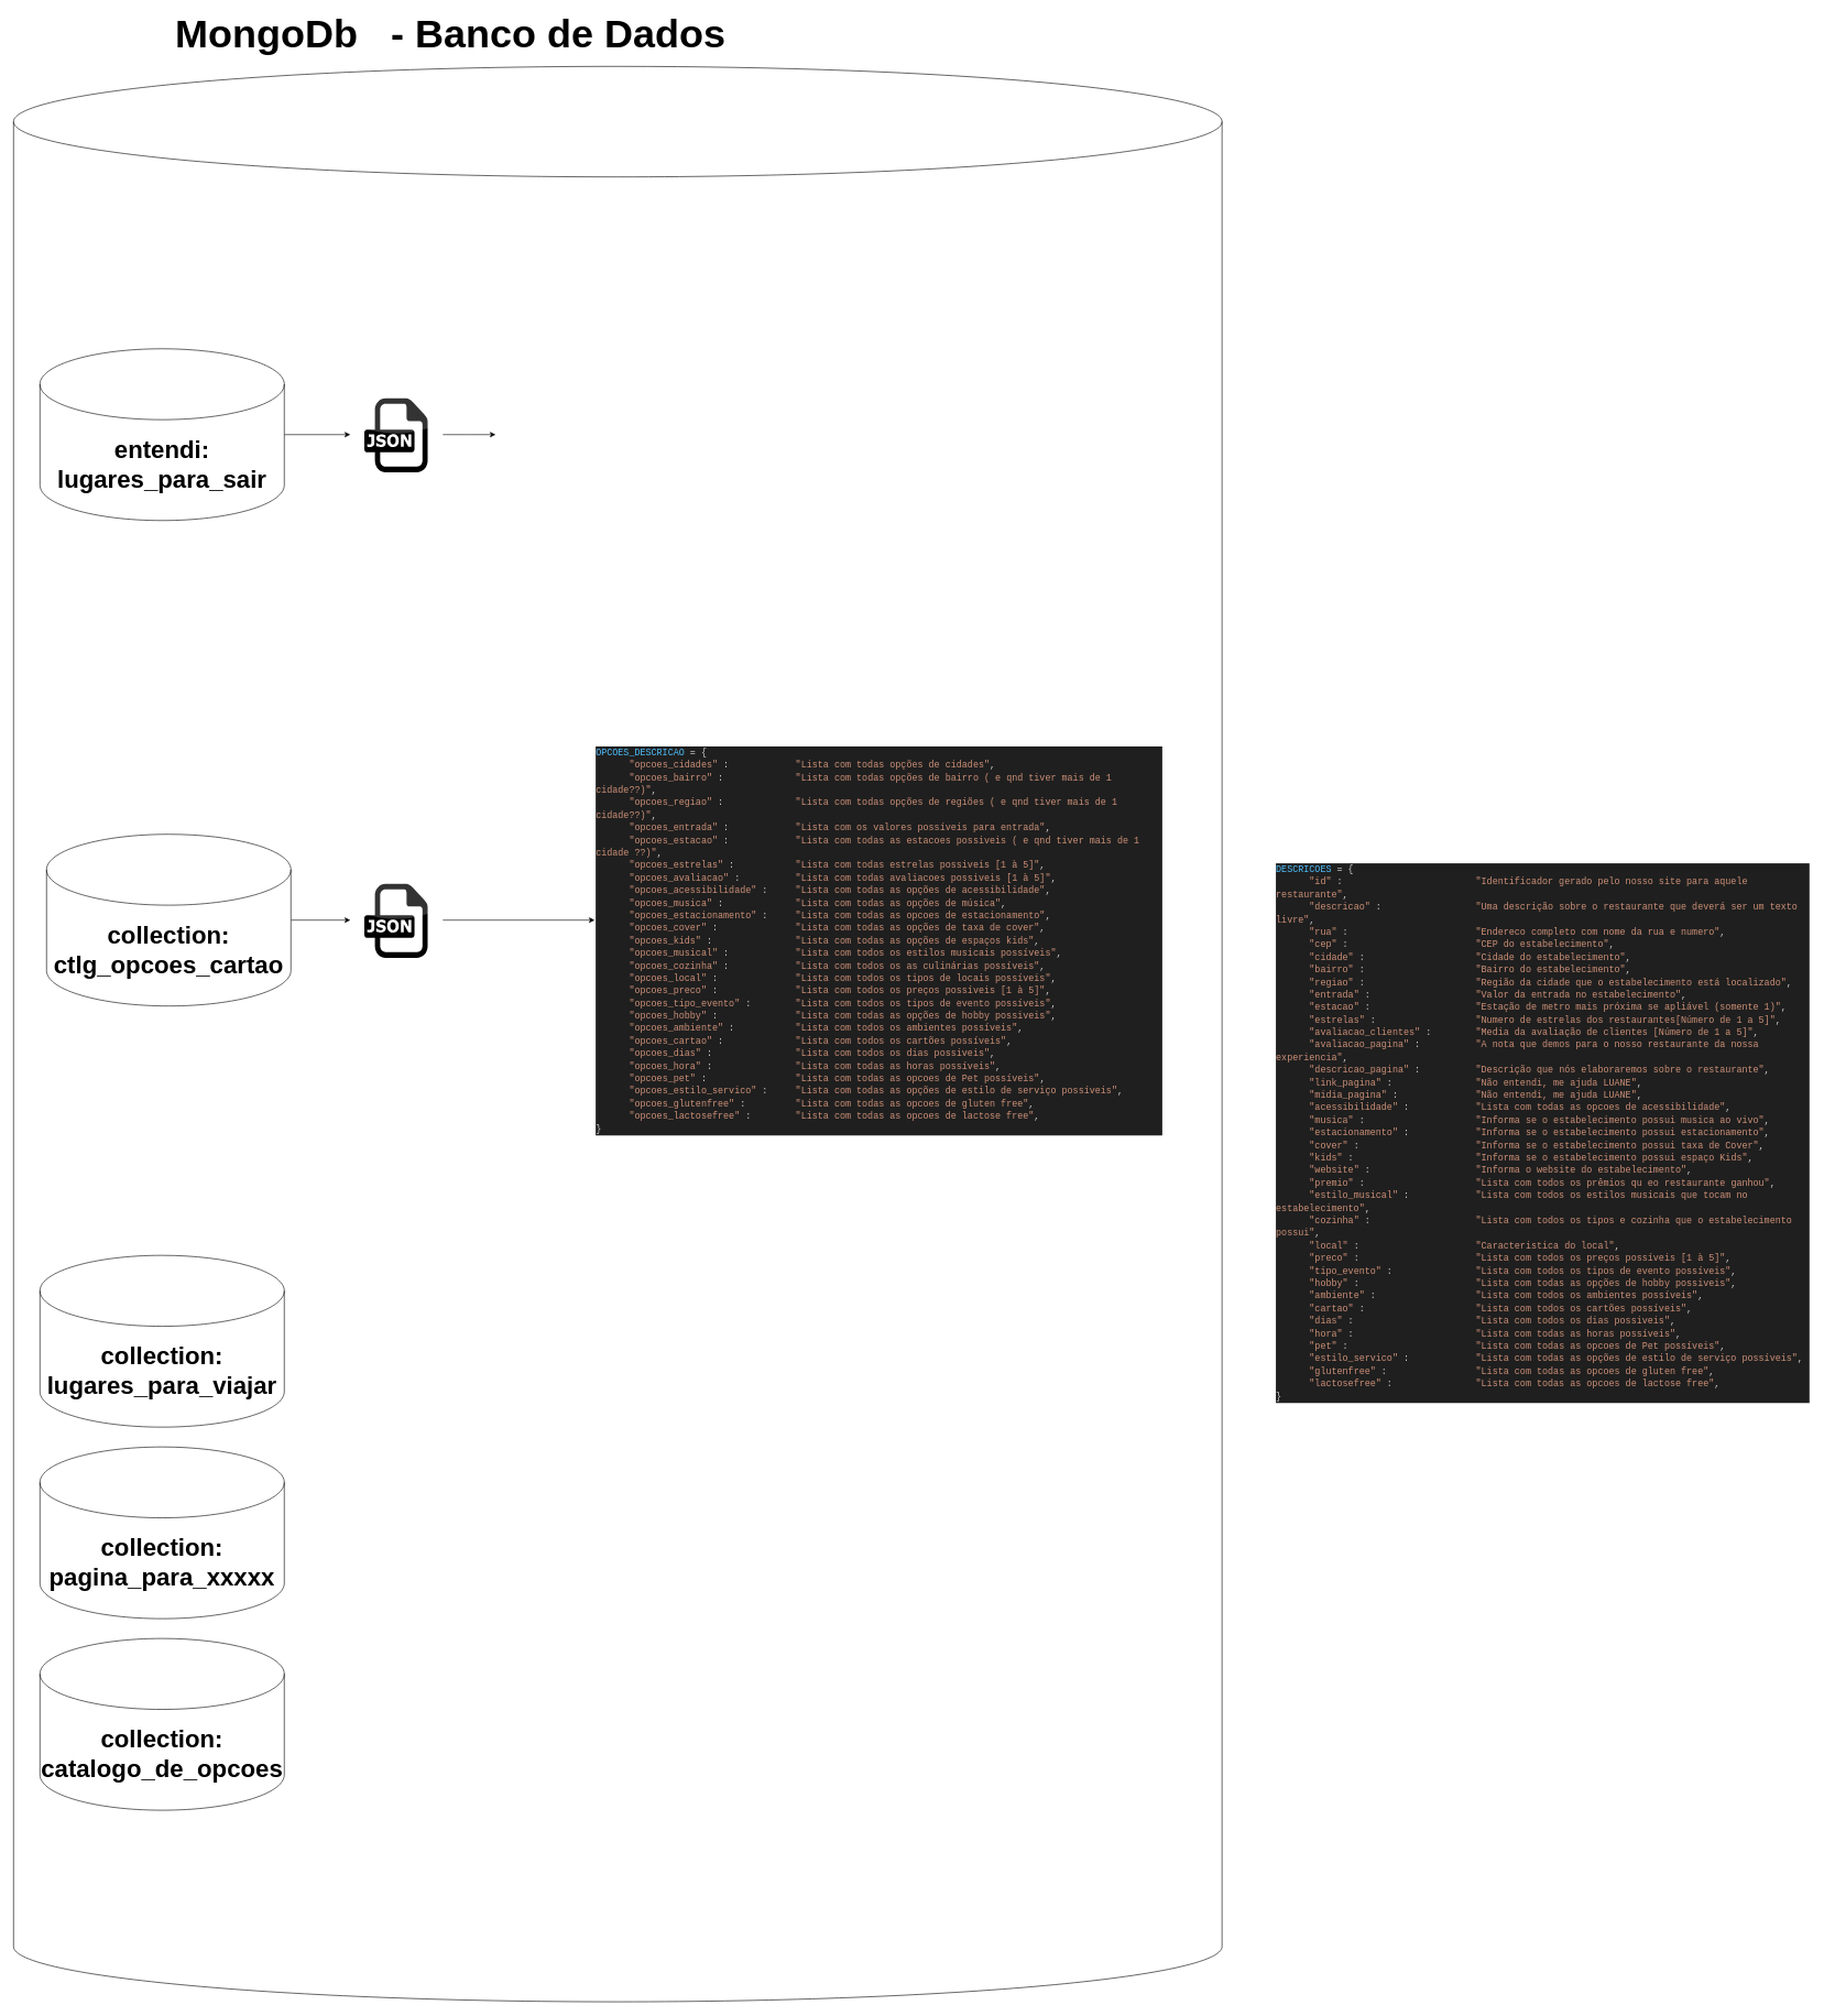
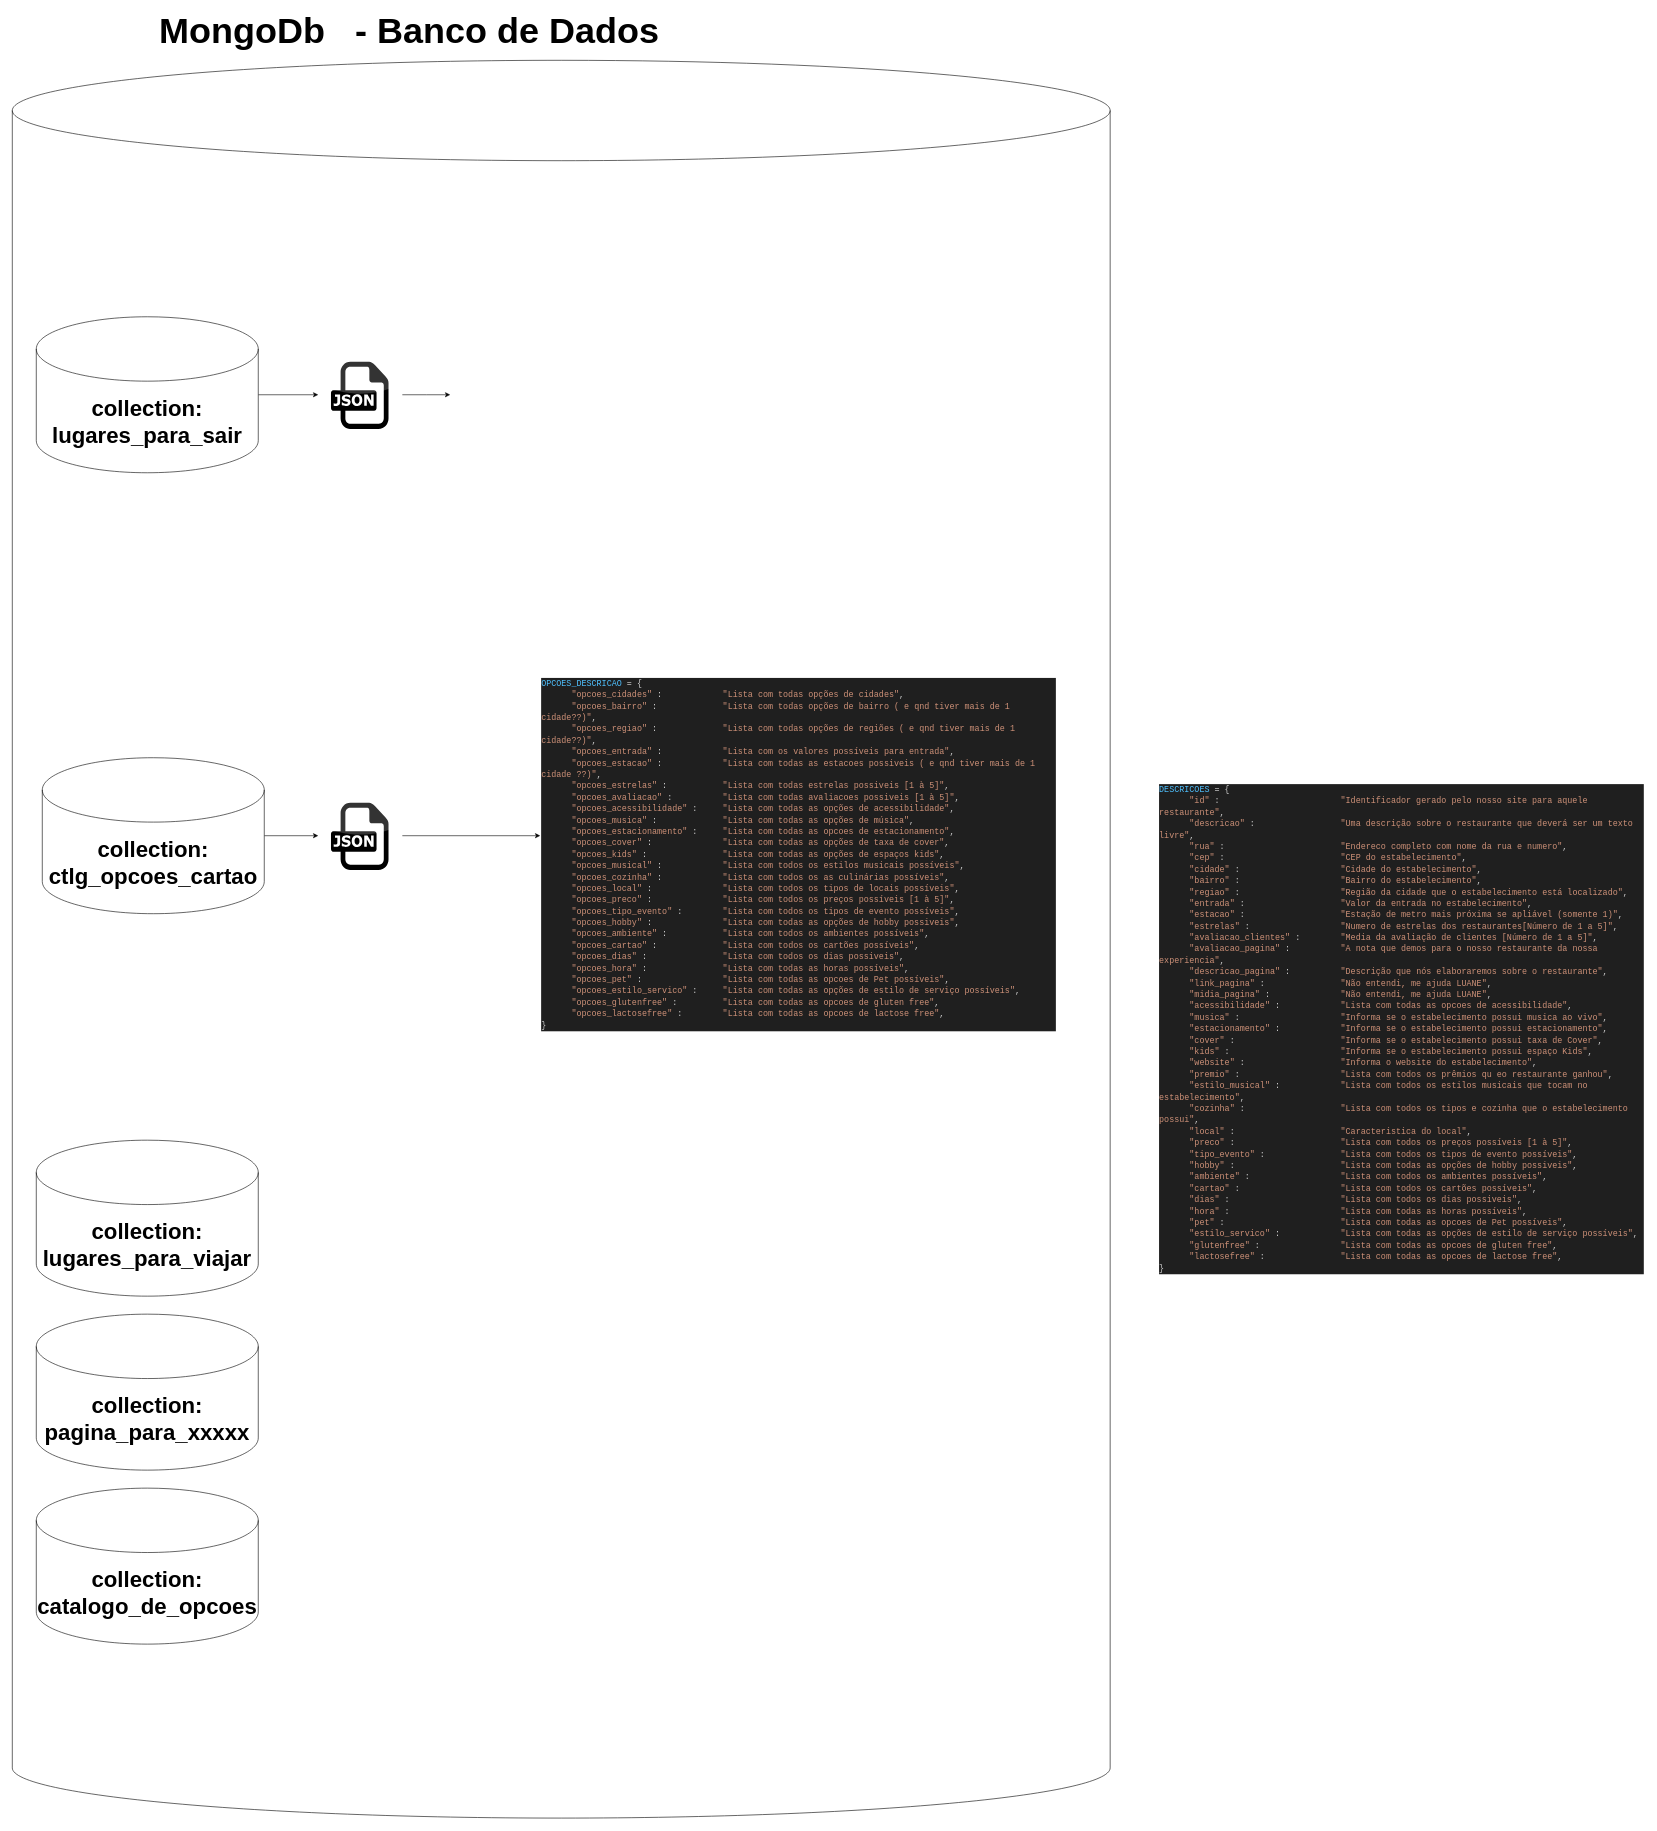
- <mxCell id="5" value="entendi:&lt;br style=&quot;font-size: 37px;&quot;&gt;lugares_para_sair" style="shape=cylinder3;whiteSpace=wrap;html=1;boundedLbl=1;backgroundOutline=1;size=53.667;fontSize=37;fontStyle=1" vertex="1" parent="1"><mxGeometry x="60" y="527.5" width="370" height="260" as="geometry" /></mxCell>
+ <mxCell id="5" value="collection:&lt;br style=&quot;font-size: 37px;&quot;&gt;lugares_para_sair" style="shape=cylinder3;whiteSpace=wrap;html=1;boundedLbl=1;backgroundOutline=1;size=53.667;fontSize=37;fontStyle=1" vertex="1" parent="1"><mxGeometry x="60" y="527.5" width="370" height="260" as="geometry" /></mxCell>
